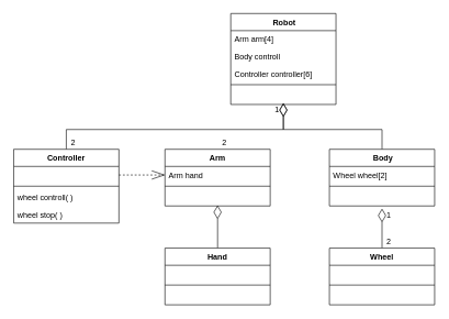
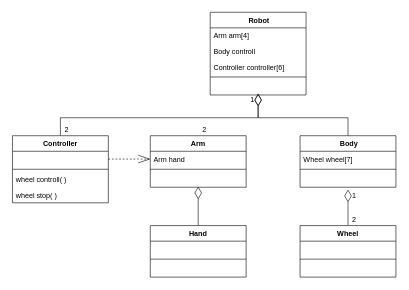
- <mxCell id="20" value="Wheel wheel[2]" style="text;strokeColor=none;fillColor=none;align=left;verticalAlign=top;spacingLeft=4;spacingRight=4;overflow=hidden;rotatable=0;points=[[0,0.5],[1,0.5]];portConstraint=eastwest;" vertex="1" parent="19"><mxGeometry y="26" width="160" height="26" as="geometry" /></mxCell>
+ <mxCell id="20" value="Wheel wheel[7]" style="text;strokeColor=none;fillColor=none;align=left;verticalAlign=top;spacingLeft=4;spacingRight=4;overflow=hidden;rotatable=0;points=[[0,0.5],[1,0.5]];portConstraint=eastwest;" vertex="1" parent="19"><mxGeometry y="26" width="160" height="26" as="geometry" /></mxCell>
